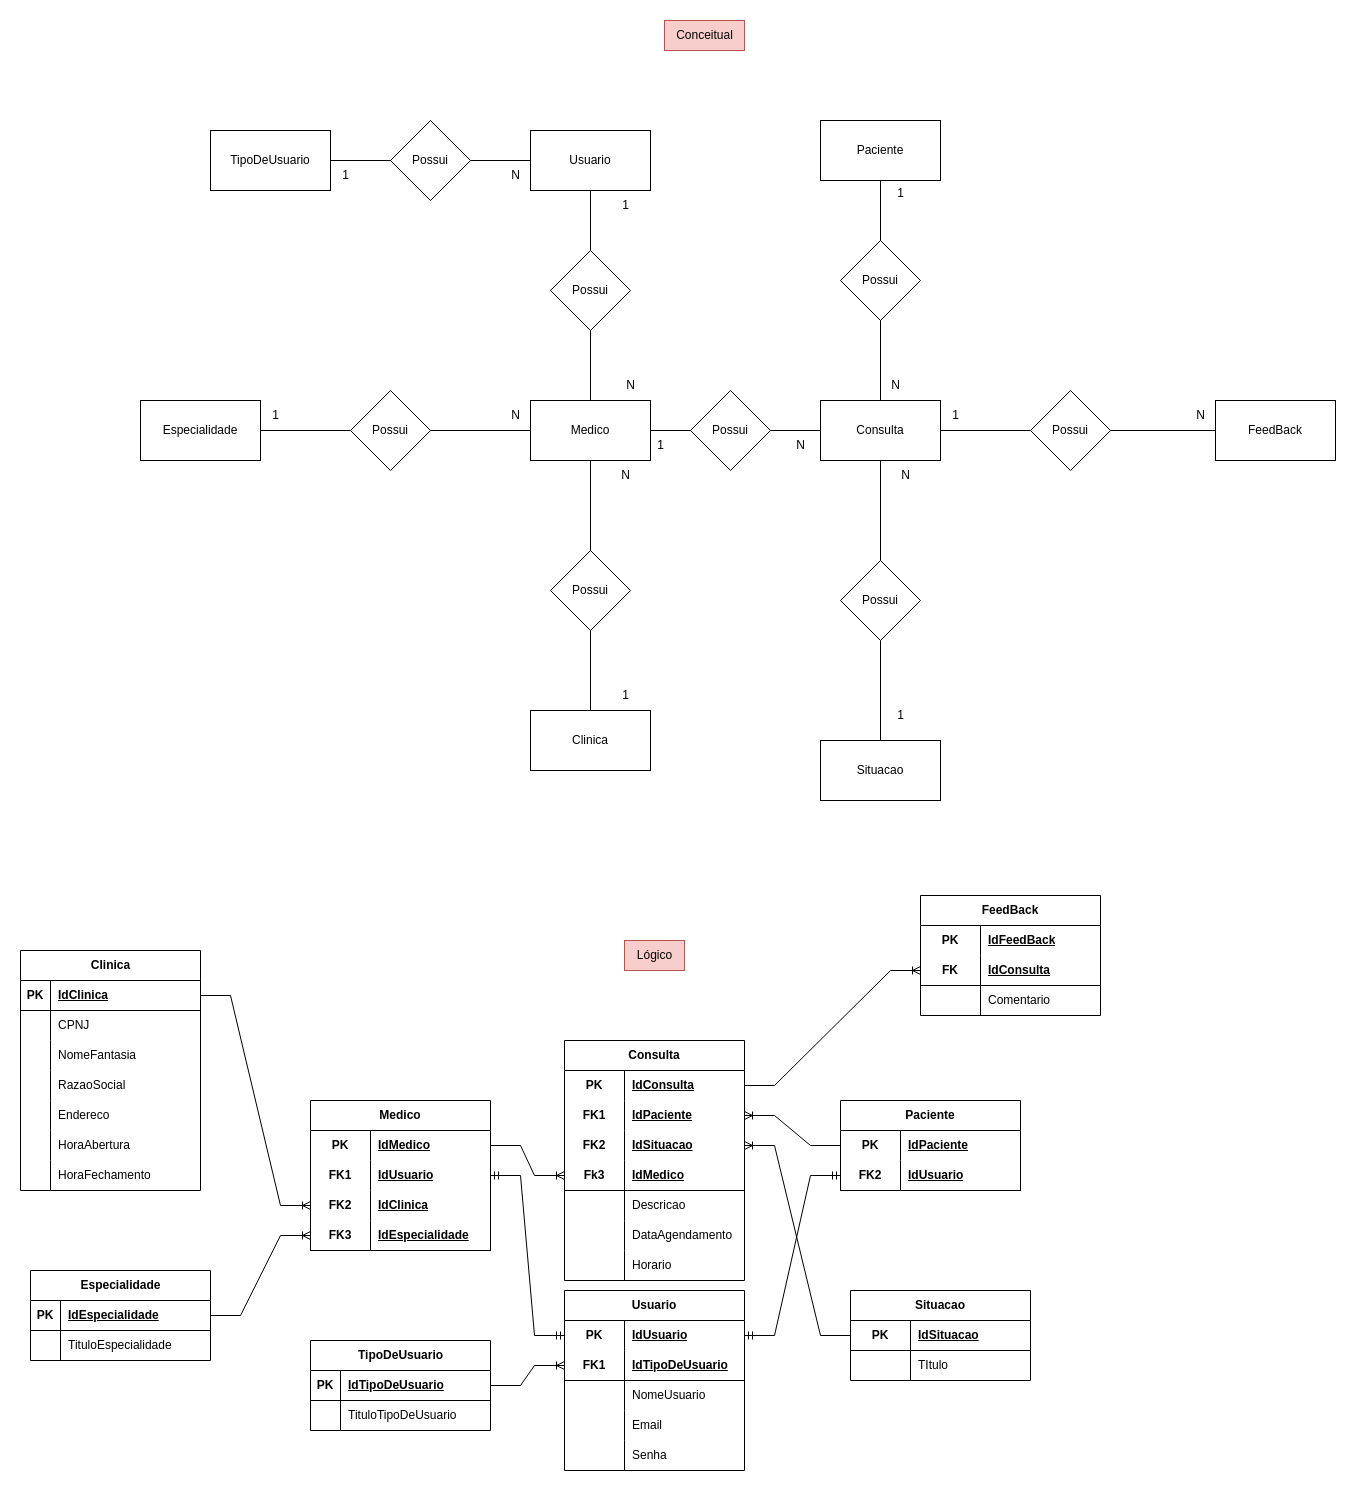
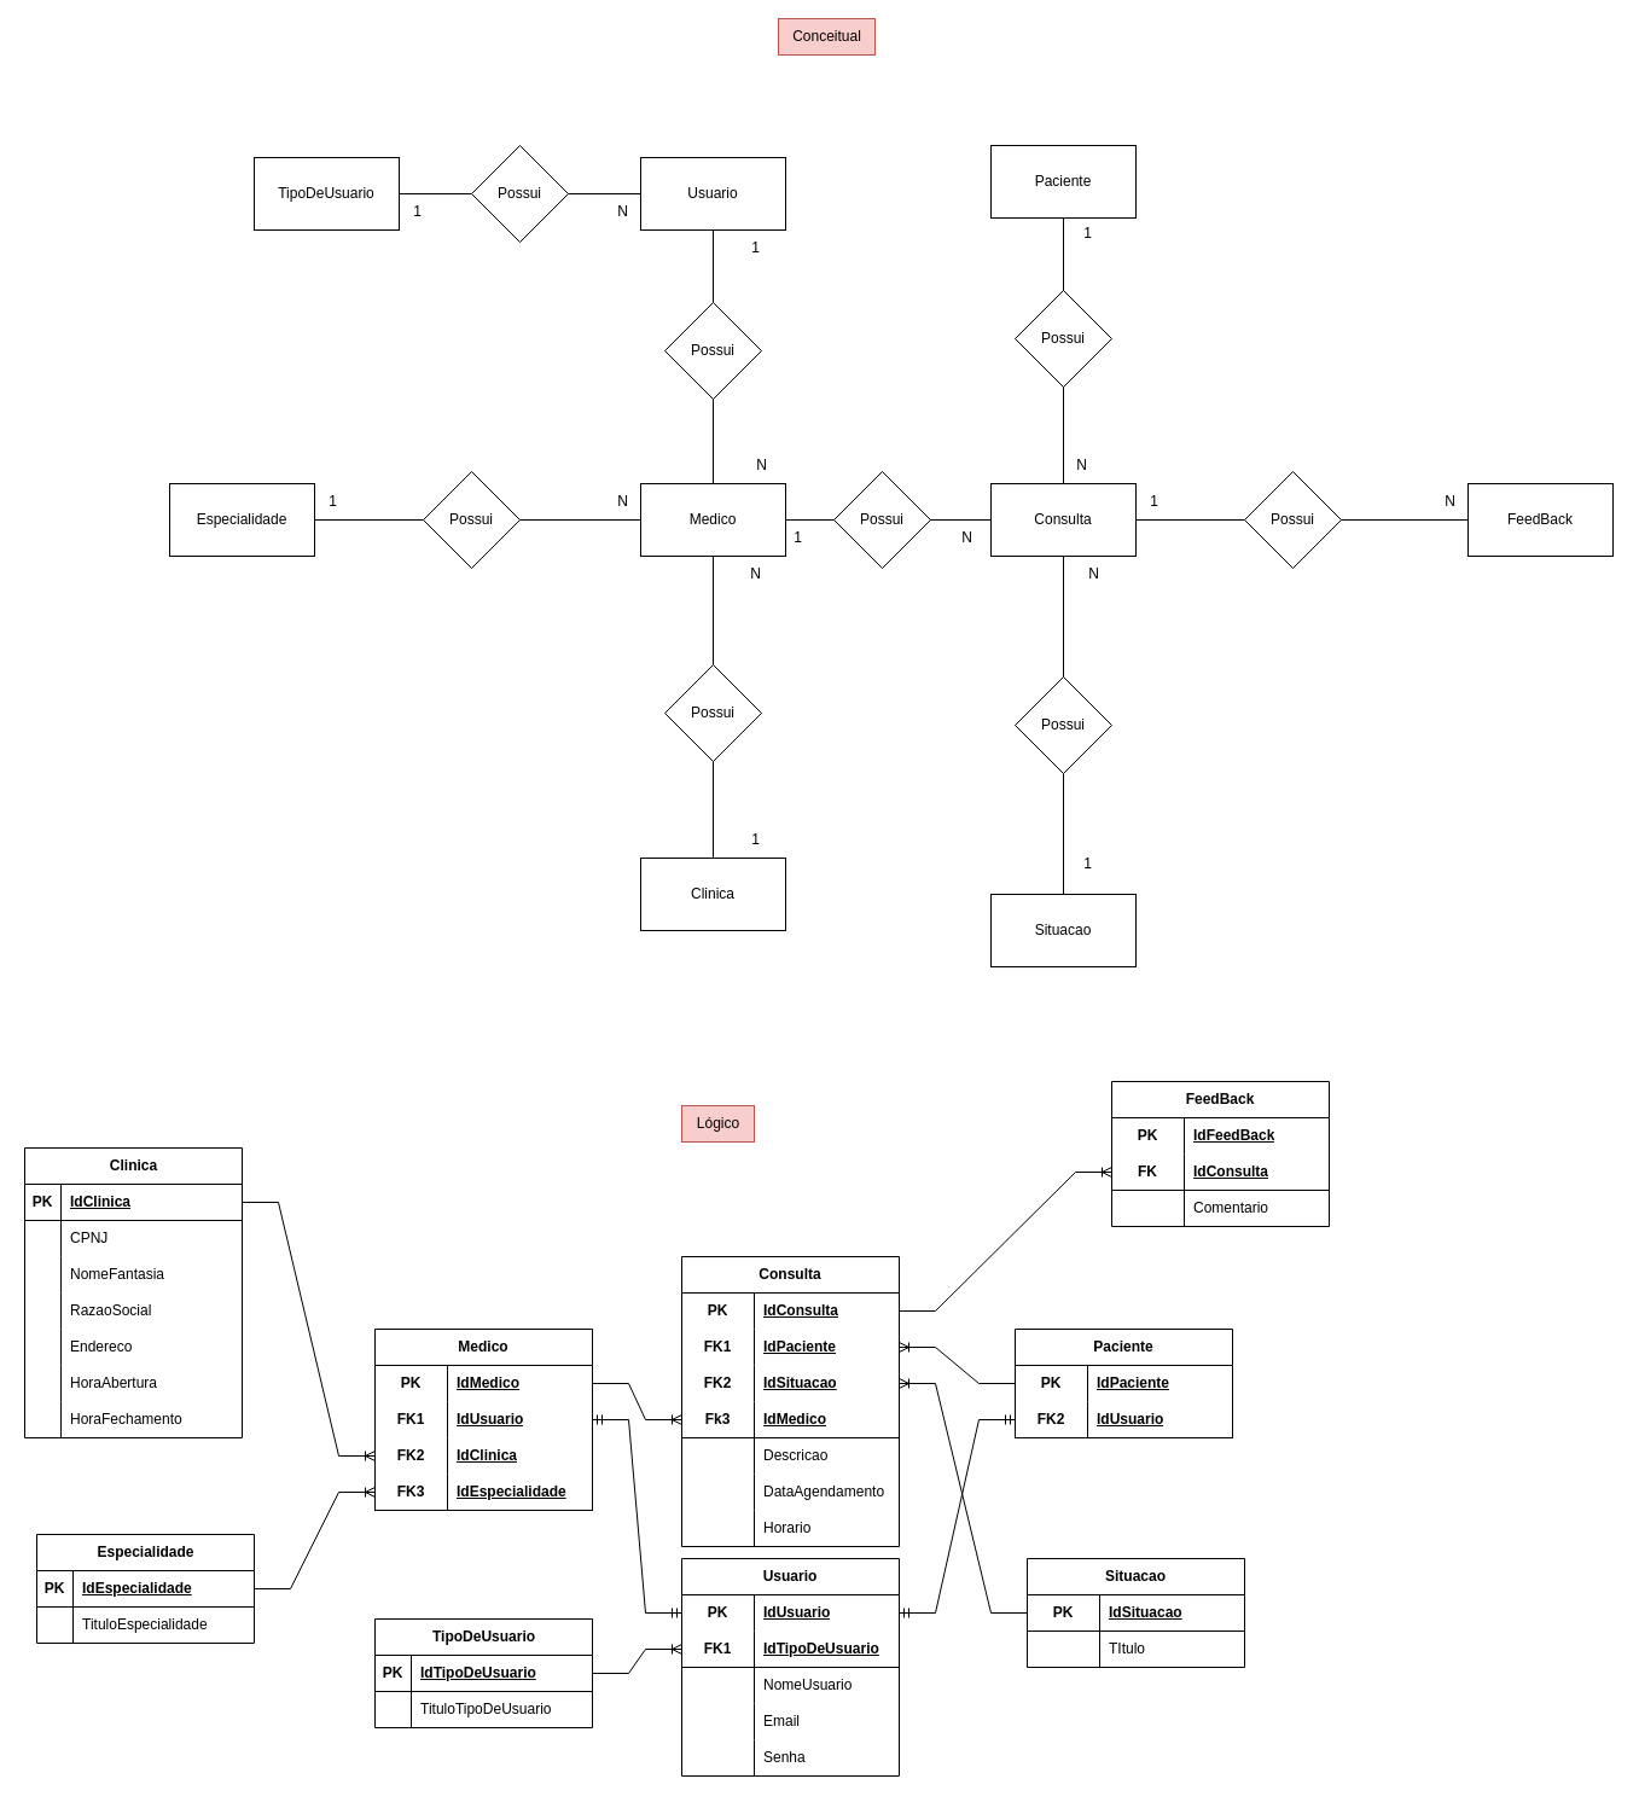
- <mxCell id="114" value="Conceitual" style="text;html=1;align=center;verticalAlign=middle;resizable=0;points=[];autosize=1;strokeColor=#b85450;fillColor=#f8cecc;" parent="1" vertex="1"><mxGeometry x="664" y="20" width="80" height="30" as="geometry" /></mxCell>
+ <mxCell id="114" value="Conceitual" style="text;html=1;align=center;verticalAlign=middle;resizable=0;points=[];autosize=1;strokeColor=#b85450;fillColor=#f8cecc;" parent="1" vertex="1"><mxGeometry x="644" y="15" width="80" height="30" as="geometry" /></mxCell>
- <mxCell id="115" value="Lógico" style="text;html=1;align=center;verticalAlign=middle;resizable=0;points=[];autosize=1;strokeColor=#b85450;fillColor=#f8cecc;" parent="1" vertex="1"><mxGeometry x="624" y="940" width="60" height="30" as="geometry" /></mxCell>
+ <mxCell id="115" value="Lógico" style="text;html=1;align=center;verticalAlign=middle;resizable=0;points=[];autosize=1;strokeColor=#b85450;fillColor=#f8cecc;" parent="1" vertex="1"><mxGeometry x="564" y="915" width="60" height="30" as="geometry" /></mxCell>
